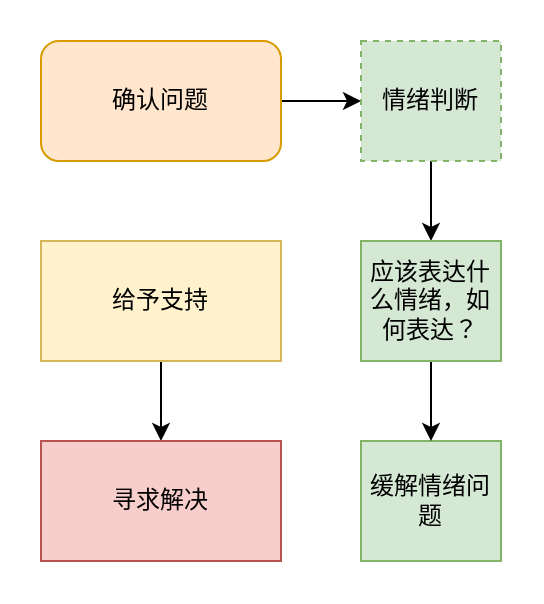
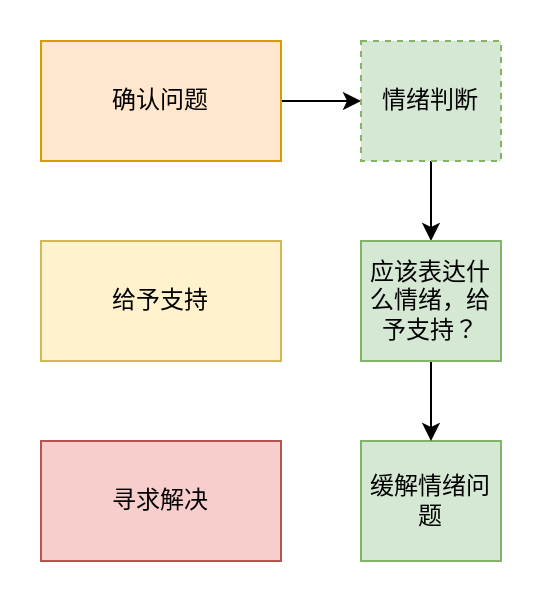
- <mxCell id="3" value="确认问题" style="whiteSpace=wrap;html=1;fillColor=#ffe6cc;strokeColor=#d79b00;rounded=1;" vertex="1" parent="1"><mxGeometry x="20" y="20" width="120" height="60" as="geometry" /></mxCell>
+ <mxCell id="3" value="确认问题" style="rounded=0;whiteSpace=wrap;html=1;fillColor=#ffe6cc;strokeColor=#d79b00;" vertex="1" parent="1"><mxGeometry x="20" y="20" width="120" height="60" as="geometry" /></mxCell>
- <mxCell id="11" value="应该表达什么情绪，如何表达？" style="rounded=0;whiteSpace=wrap;html=1;fillColor=#d5e8d4;strokeColor=#82b366;" vertex="1" parent="1"><mxGeometry x="180" y="120" width="70" height="60" as="geometry" /></mxCell>
+ <mxCell id="11" value="应该表达什么情绪，给予支持？" style="rounded=0;whiteSpace=wrap;html=1;fillColor=#d5e8d4;strokeColor=#82b366;" vertex="1" parent="1"><mxGeometry x="180" y="120" width="70" height="60" as="geometry" /></mxCell>
- <mxCell id="4" value="" style="edgeStyle=orthogonalEdgeStyle;rounded=0;orthogonalLoop=1;jettySize=auto;html=1;" edge="1" parent="1" source="5" target="6"><mxGeometry relative="1" as="geometry" /></mxCell>
